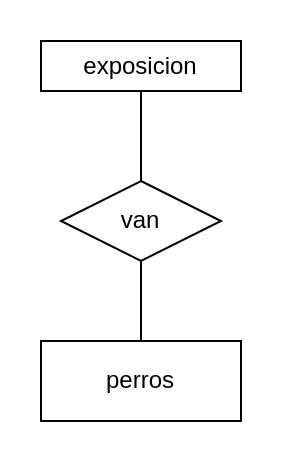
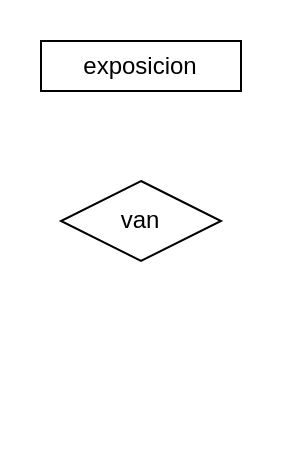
- <mxCell id="4" value="" style="endArrow=none;html=1;rounded=0;exitX=0.5;exitY=1;exitDx=0;exitDy=0;entryX=0.5;entryY=0;entryDx=0;entryDy=0;" edge="1" parent="1" source="2" target="3"><mxGeometry relative="1" as="geometry"><mxPoint x="90" y="110" as="sourcePoint" /><mxPoint x="250" y="110" as="targetPoint" /></mxGeometry></mxCell>
- <mxCell id="3" value="perros" style="whiteSpace=wrap;html=1;align=center;" vertex="1" parent="1"><mxGeometry x="20" y="170" width="100" height="40" as="geometry" /></mxCell>
